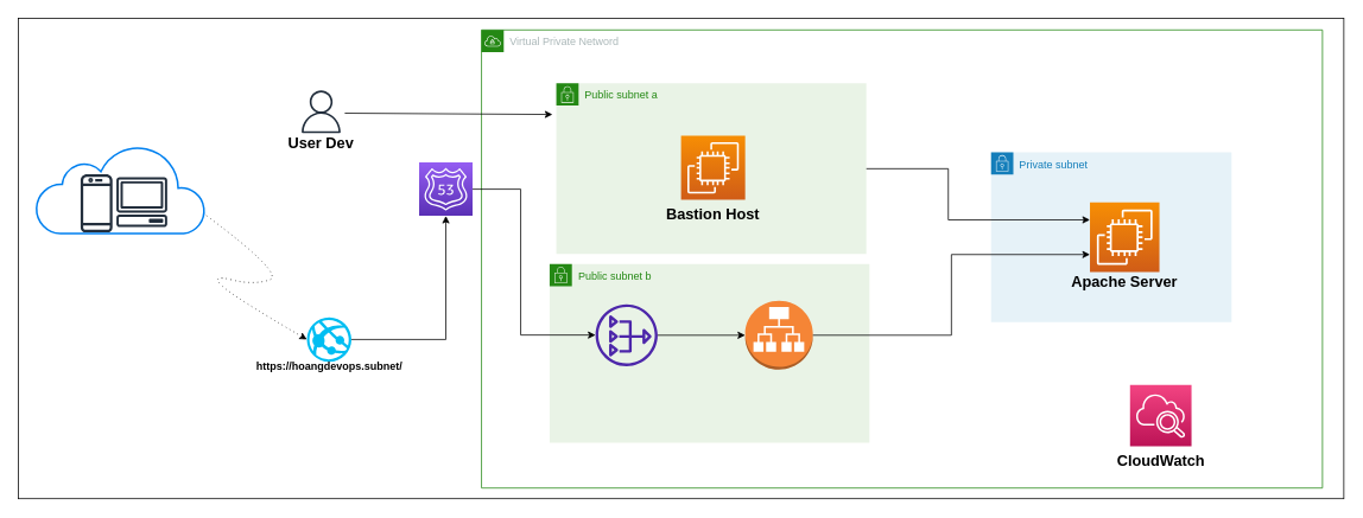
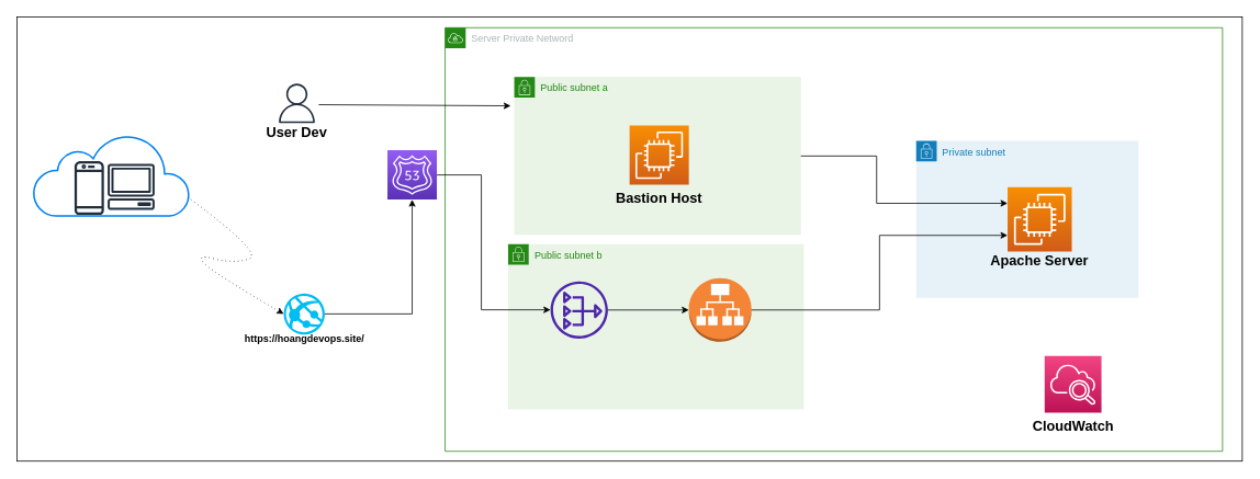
- <mxCell id="12" value="Virtual Private Netword" style="points=[[0,0],[0.25,0],[0.5,0],[0.75,0],[1,0],[1,0.25],[1,0.5],[1,0.75],[1,1],[0.75,1],[0.5,1],[0.25,1],[0,1],[0,0.75],[0,0.5],[0,0.25]];outlineConnect=0;gradientColor=none;html=1;whiteSpace=wrap;fontSize=12;fontStyle=0;container=1;pointerEvents=0;collapsible=0;recursiveResize=0;shape=mxgraph.aws4.group;grIcon=mxgraph.aws4.group_vpc;strokeColor=#248814;fillColor=none;verticalAlign=top;align=left;spacingLeft=30;fontColor=#AAB7B8;dashed=0;" parent="1" vertex="1"><mxGeometry x="540" y="33" width="944" height="515" as="geometry" /></mxCell>
+ <mxCell id="12" value="Server Private Netword" style="points=[[0,0],[0.25,0],[0.5,0],[0.75,0],[1,0],[1,0.25],[1,0.5],[1,0.75],[1,1],[0.75,1],[0.5,1],[0.25,1],[0,1],[0,0.75],[0,0.5],[0,0.25]];outlineConnect=0;gradientColor=none;html=1;whiteSpace=wrap;fontSize=12;fontStyle=0;container=1;pointerEvents=0;collapsible=0;recursiveResize=0;shape=mxgraph.aws4.group;grIcon=mxgraph.aws4.group_vpc;strokeColor=#248814;fillColor=none;verticalAlign=top;align=left;spacingLeft=30;fontColor=#AAB7B8;dashed=0;" parent="1" vertex="1"><mxGeometry x="540" y="33" width="944" height="515" as="geometry" /></mxCell>
- <mxCell id="11" value="&lt;b&gt;https://hoangdevops.subnet/&lt;/b&gt;" style="text;strokeColor=none;align=center;fillColor=none;html=1;verticalAlign=middle;whiteSpace=wrap;rounded=0;" parent="1" vertex="1"><mxGeometry x="276.5" y="392" width="185" height="39.5" as="geometry" /></mxCell>
+ <mxCell id="11" value="&lt;b&gt;https://hoangdevops.site/&lt;/b&gt;" style="text;strokeColor=none;align=center;fillColor=none;html=1;verticalAlign=middle;whiteSpace=wrap;rounded=0;" parent="1" vertex="1"><mxGeometry x="276.5" y="392" width="185" height="39.5" as="geometry" /></mxCell>
